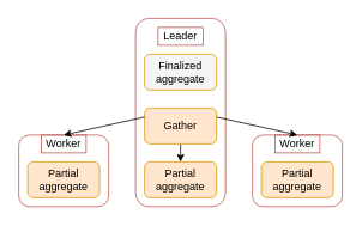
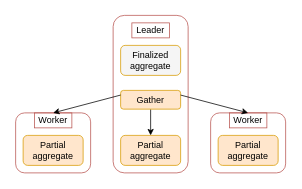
- <mxCell id="6" value="Gather" style="rounded=1;whiteSpace=wrap;html=1;fillColor=#ffe6cc;strokeColor=#d79b00;" vertex="1" parent="1"><mxGeometry x="160" y="120" width="80" height="40" as="geometry" /></mxCell>
+ <mxCell id="6" value="Gather" style="rounded=1;whiteSpace=wrap;html=1;fillColor=#ffe6cc;strokeColor=#d79b00;" vertex="1" parent="1"><mxGeometry x="160" y="120" width="80" height="25" as="geometry" /></mxCell>
